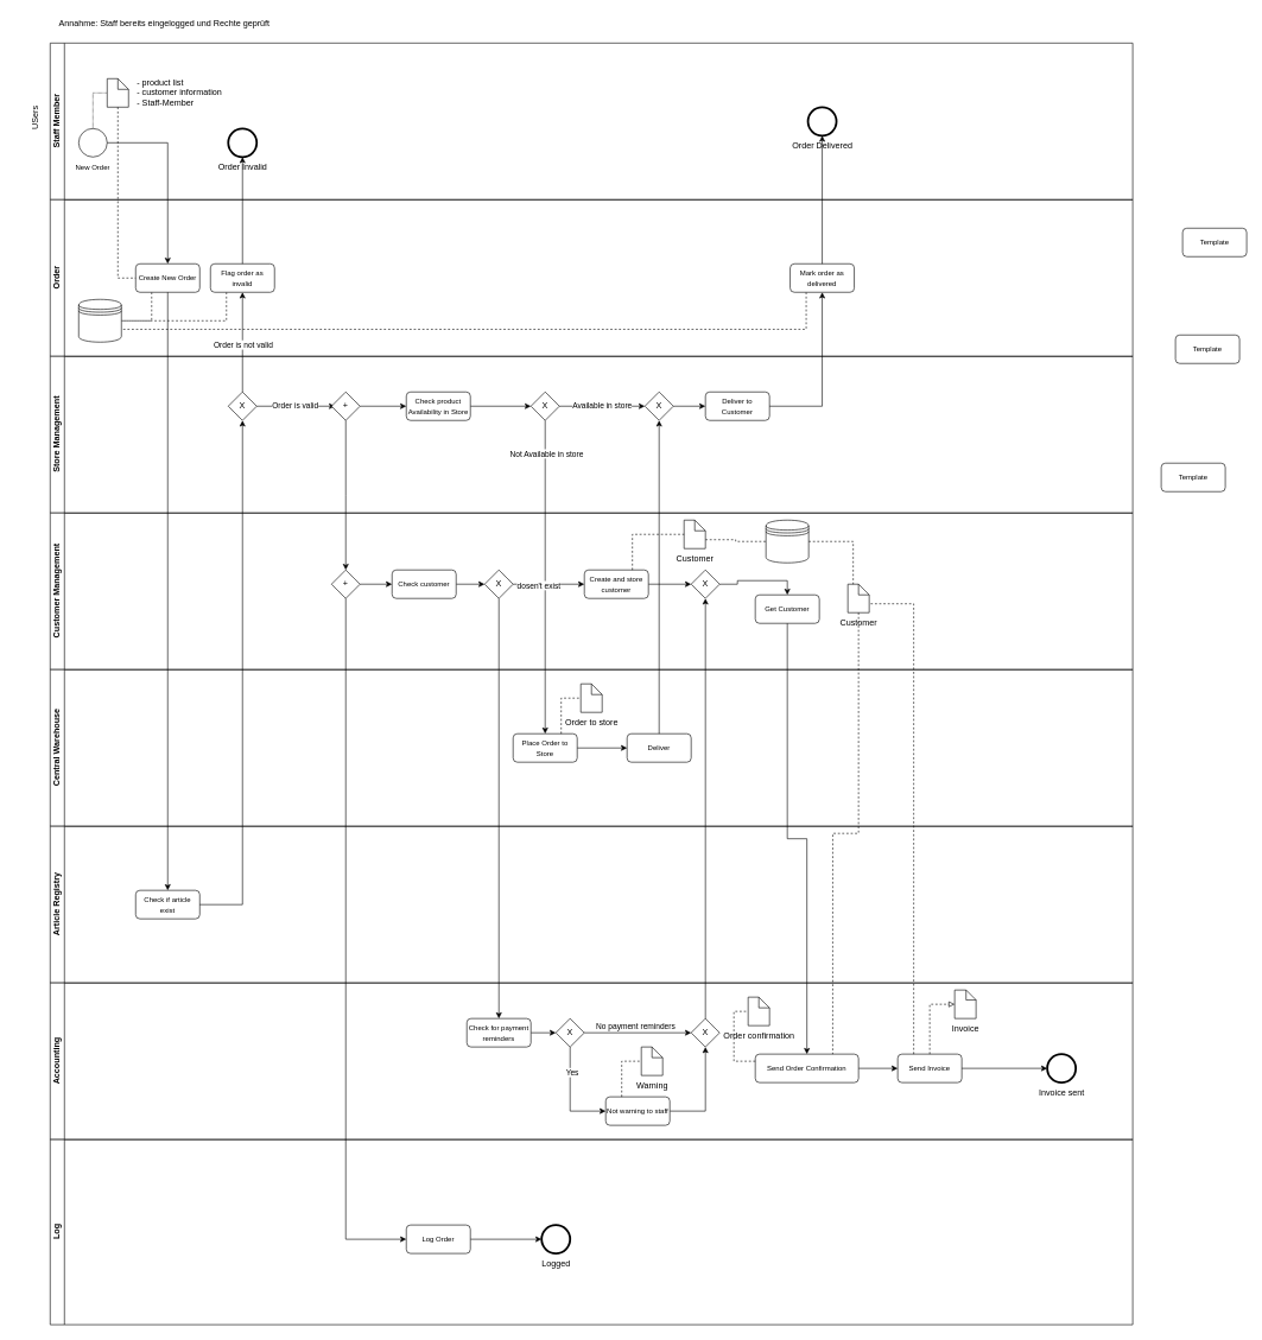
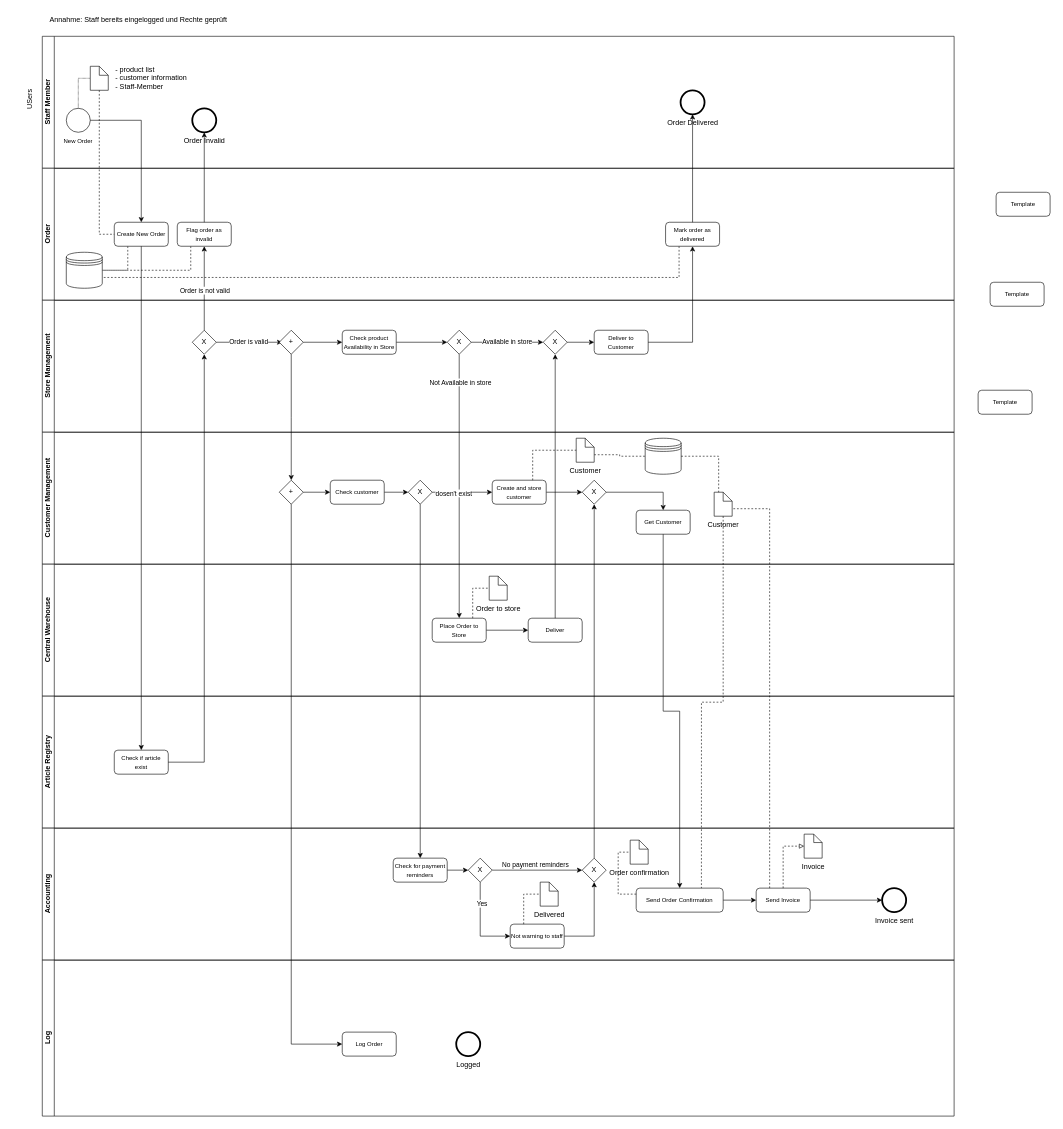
- <mxCell id="49" value="&lt;font size=&quot;1&quot;&gt;Get Customer&lt;/font&gt;" style="rounded=1;whiteSpace=wrap;html=1;" vertex="1" parent="35"><mxGeometry x="990" y="115" width="90" height="40" as="geometry" /></mxCell>
+ <mxCell id="49" value="&lt;font size=&quot;1&quot;&gt;Get Customer&lt;/font&gt;" style="rounded=1;whiteSpace=wrap;html=1;" vertex="1" parent="35"><mxGeometry x="990" y="130" width="90" height="40" as="geometry" /></mxCell>
- <mxCell id="78" value="Warning" style="shape=mxgraph.bpmn.data;labelPosition=center;verticalLabelPosition=bottom;align=center;verticalAlign=top;size=15;html=1;" vertex="1" parent="62"><mxGeometry x="830" y="90" width="30" height="40" as="geometry" /></mxCell>
+ <mxCell id="78" value="Delivered" style="shape=mxgraph.bpmn.data;labelPosition=center;verticalLabelPosition=bottom;align=center;verticalAlign=top;size=15;html=1;" vertex="1" parent="62"><mxGeometry x="830" y="90" width="30" height="40" as="geometry" /></mxCell>
- <mxCell id="92" style="edgeStyle=orthogonalEdgeStyle;rounded=0;orthogonalLoop=1;jettySize=auto;html=1;" edge="1" parent="91" source="93" target="94"><mxGeometry relative="1" as="geometry" /></mxCell>
